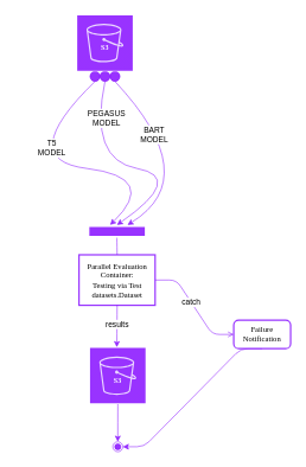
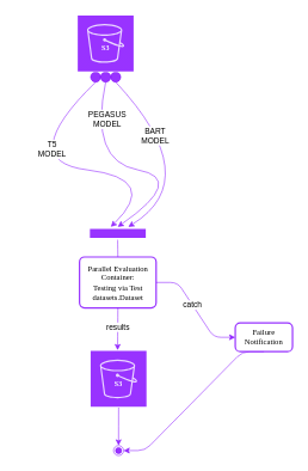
- <mxCell id="5" value="Parallel Evaluation Container:&#10;Testing via Test datasets.Dataset" style="absoluteArcSize=1;arcSize=14;whiteSpace=wrap;strokeWidth=2;strokeColor=#7F00FF;fontFamily=Asap;fontSource=https%3A%2F%2Ffonts.googleapis.com%2Fcss%3Ffamily%3DAsap;fontSize=11;opacity=80;rounded=0;" vertex="1" parent="1"><mxGeometry x="110.5" y="358" width="107" height="71" as="geometry" /></mxCell>
+ <mxCell id="5" value="Parallel Evaluation Container:&#10;Testing via Test datasets.Dataset" style="rounded=1;absoluteArcSize=1;arcSize=14;whiteSpace=wrap;strokeWidth=2;strokeColor=#7F00FF;fontFamily=Asap;fontSource=https%3A%2F%2Ffonts.googleapis.com%2Fcss%3Ffamily%3DAsap;fontSize=11;opacity=80;" vertex="1" parent="1"><mxGeometry x="110.5" y="358" width="107" height="71" as="geometry" /></mxCell>
- <mxCell id="3" style="edgeStyle=entityRelationEdgeStyle;rounded=1;orthogonalLoop=1;jettySize=auto;html=1;entryX=0;entryY=0.5;entryDx=0;entryDy=0;strokeColor=#7F00FF;opacity=80;exitX=1;exitY=0.5;exitDx=0;exitDy=0;endArrow=open;" edge="1" parent="1" source="5" target="23"><mxGeometry relative="1" as="geometry" /></mxCell>
+ <mxCell id="3" style="edgeStyle=entityRelationEdgeStyle;rounded=1;orthogonalLoop=1;jettySize=auto;html=1;entryX=0;entryY=0.5;entryDx=0;entryDy=0;strokeColor=#7F00FF;opacity=80;exitX=1;exitY=0.5;exitDx=0;exitDy=0;" edge="1" parent="1" source="5" target="23"><mxGeometry relative="1" as="geometry" /></mxCell>
